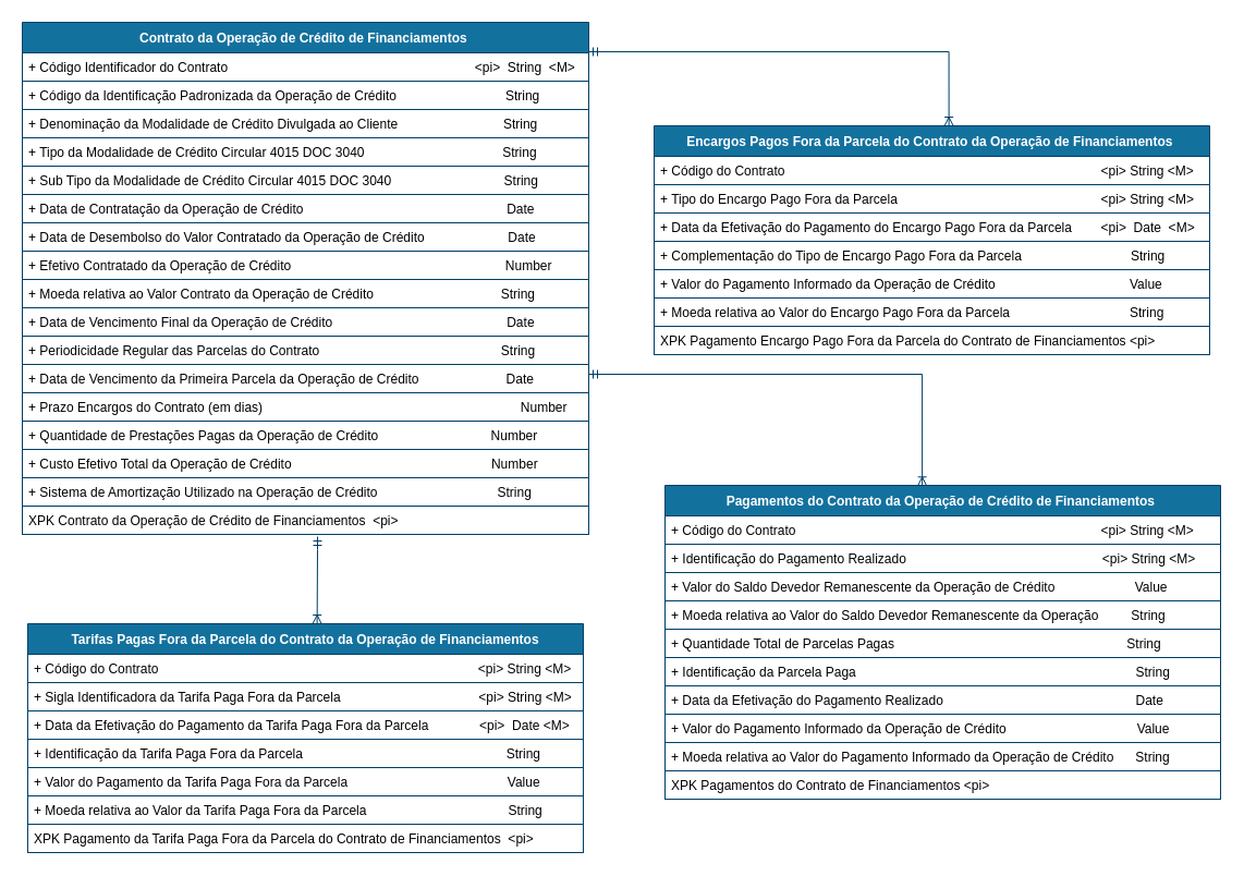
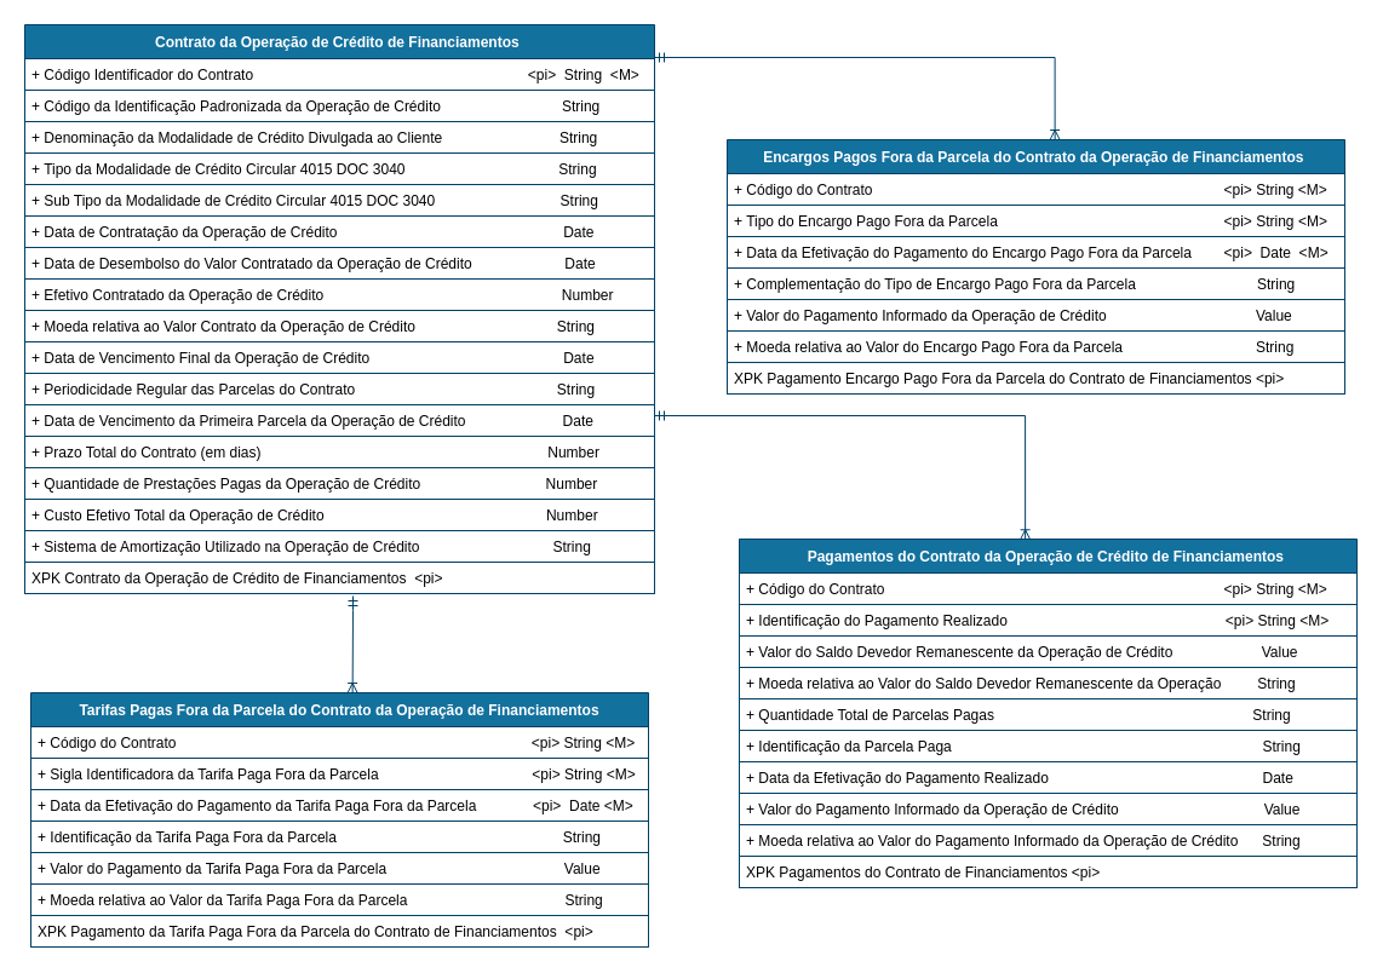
- <mxCell id="25" value="+ Prazo Encargos do Contrato (em dias)                                                                       Number  " style="text;fillColor=none;align=left;verticalAlign=top;spacingLeft=4;spacingRight=4;overflow=hidden;rotatable=0;points=[[0,0.5],[1,0.5]];portConstraint=eastwest;strokeColor=#003F66;" vertex="1" parent="11"><mxGeometry y="340" width="520" height="26" as="geometry" /></mxCell>
+ <mxCell id="25" value="+ Prazo Total do Contrato (em dias)                                                                       Number  " style="text;fillColor=none;align=left;verticalAlign=top;spacingLeft=4;spacingRight=4;overflow=hidden;rotatable=0;points=[[0,0.5],[1,0.5]];portConstraint=eastwest;strokeColor=#003F66;" vertex="1" parent="11"><mxGeometry y="340" width="520" height="26" as="geometry" /></mxCell>
